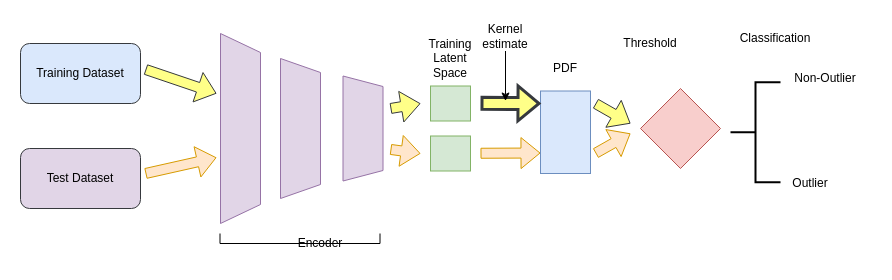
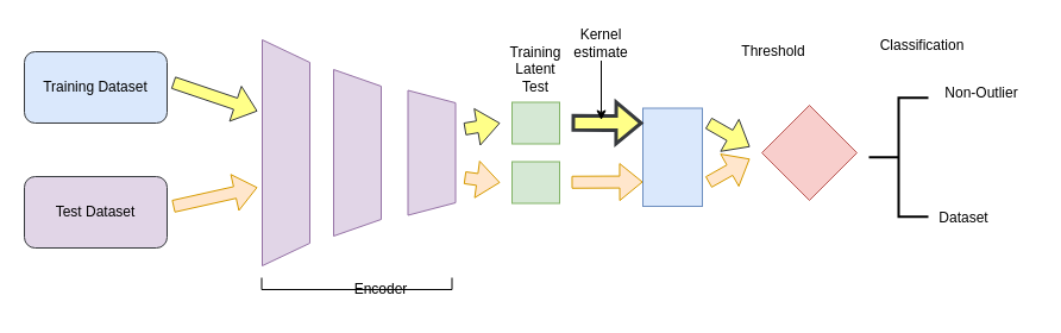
- <mxCell id="15" value="Training Latent Space" style="text;html=1;strokeColor=none;fillColor=none;align=center;verticalAlign=middle;whiteSpace=wrap;rounded=0;" parent="1" vertex="1"><mxGeometry x="420" y="43" width="60" height="30" as="geometry" /></mxCell>
+ <mxCell id="15" value="Training Latent Test" style="text;html=1;strokeColor=none;fillColor=none;align=center;verticalAlign=middle;whiteSpace=wrap;rounded=0;" parent="1" vertex="1"><mxGeometry x="420" y="43" width="60" height="30" as="geometry" /></mxCell>
- <mxCell id="17" value="PDF" style="text;html=1;strokeColor=none;fillColor=none;align=center;verticalAlign=middle;whiteSpace=wrap;rounded=0;" parent="1" vertex="1"><mxGeometry x="535" y="53" width="60" height="30" as="geometry" /></mxCell>
- <mxCell id="30" value="Outlier" style="text;html=1;strokeColor=none;fillColor=none;align=center;verticalAlign=middle;whiteSpace=wrap;rounded=0;" parent="1" vertex="1"><mxGeometry x="780" y="168" width="60" height="30" as="geometry" /></mxCell>
+ <mxCell id="30" value="Dataset" style="text;html=1;strokeColor=none;fillColor=none;align=center;verticalAlign=middle;whiteSpace=wrap;rounded=0;" parent="1" vertex="1"><mxGeometry x="780" y="168" width="60" height="30" as="geometry" /></mxCell>
